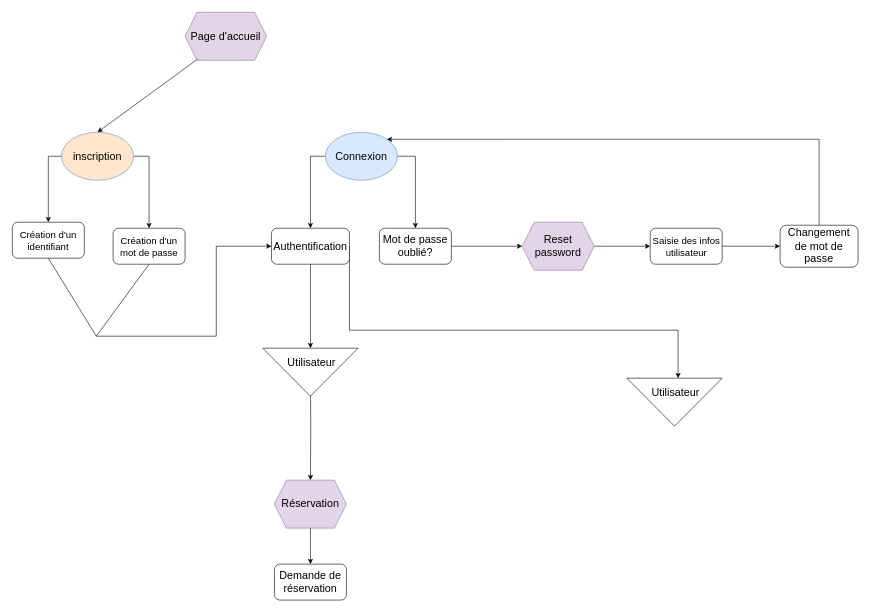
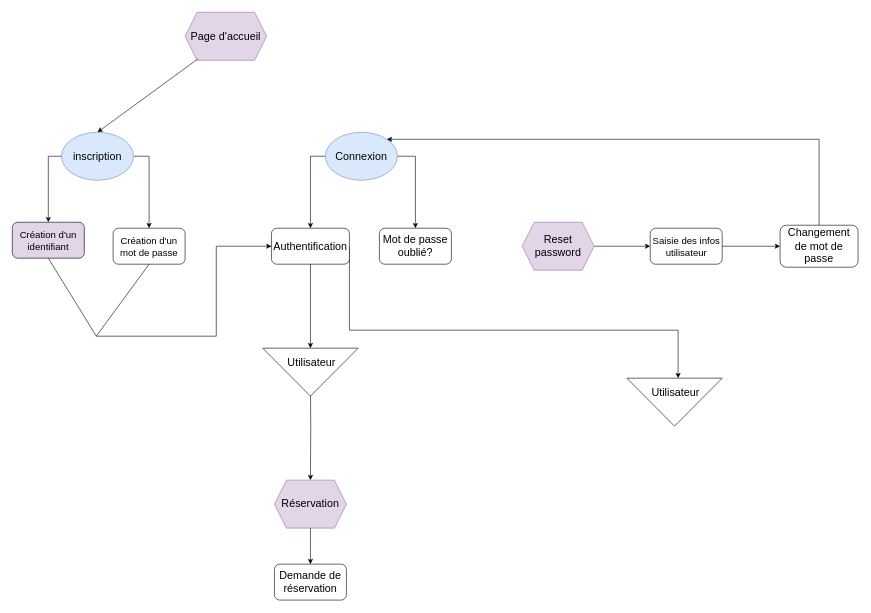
- <mxCell id="4" value="&lt;font style=&quot;font-size: 18px;&quot;&gt;inscription&lt;/font&gt;" style="ellipse;whiteSpace=wrap;html=1;fillColor=#ffe6cc;strokeColor=#6c8ebf;" vertex="1" parent="1"><mxGeometry x="102" y="220" width="120" height="80" as="geometry" /></mxCell>
+ <mxCell id="4" value="&lt;font style=&quot;font-size: 18px;&quot;&gt;inscription&lt;/font&gt;" style="ellipse;whiteSpace=wrap;html=1;fillColor=#dae8fc;strokeColor=#6c8ebf;" vertex="1" parent="1"><mxGeometry x="102" y="220" width="120" height="80" as="geometry" /></mxCell>
- <mxCell id="5" value="&lt;font size=&quot;3&quot;&gt;Création d'un identifiant&lt;/font&gt;" style="rounded=1;whiteSpace=wrap;html=1;" vertex="1" parent="1"><mxGeometry x="20" y="370" width="120" height="60" as="geometry" /></mxCell>
+ <mxCell id="5" value="&lt;font size=&quot;3&quot;&gt;Création d'un identifiant&lt;/font&gt;" style="rounded=1;whiteSpace=wrap;html=1;fillColor=#e1d5e7;" vertex="1" parent="1"><mxGeometry x="20" y="370" width="120" height="60" as="geometry" /></mxCell>
- <mxCell id="13" style="edgeStyle=orthogonalEdgeStyle;rounded=0;orthogonalLoop=1;jettySize=auto;html=1;exitX=1;exitY=0.5;exitDx=0;exitDy=0;entryX=0;entryY=0.5;entryDx=0;entryDy=0;" edge="1" parent="1" source="14" target="28"><mxGeometry relative="1" as="geometry" /></mxCell>
